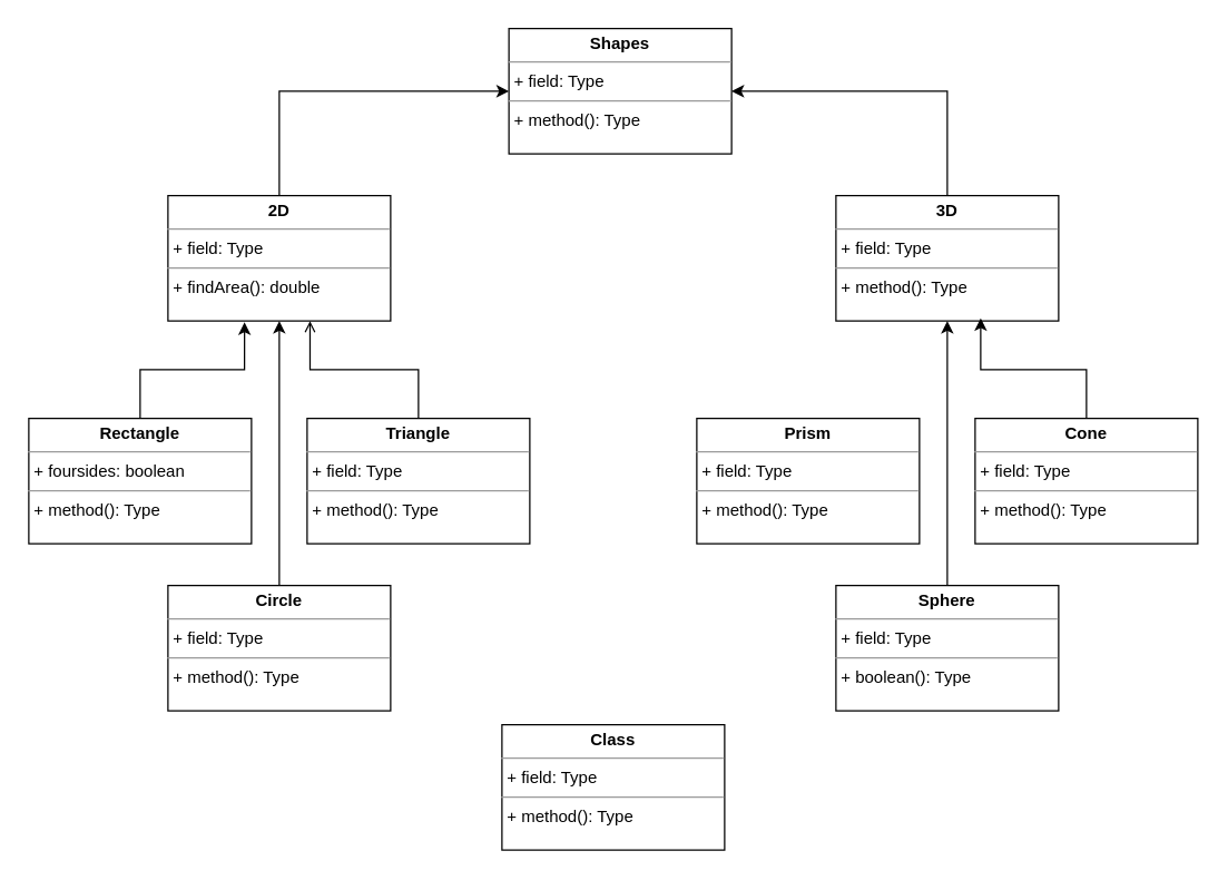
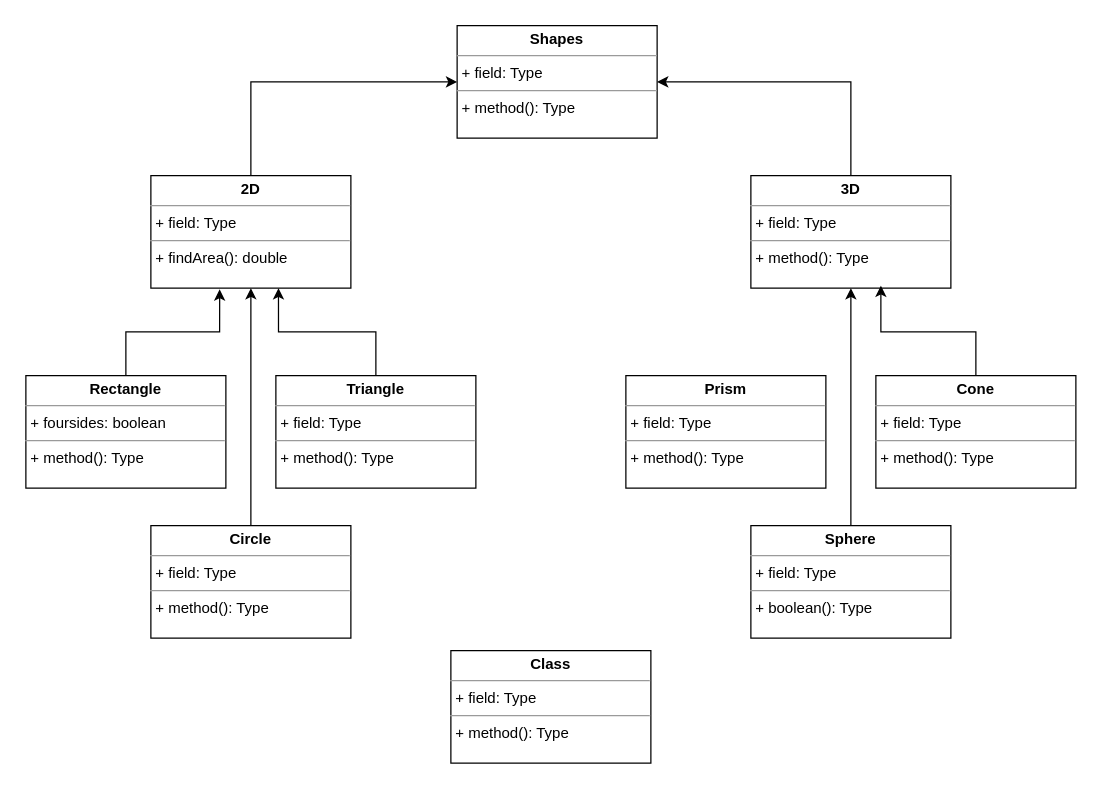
- <mxCell id="8" style="edgeStyle=orthogonalEdgeStyle;rounded=0;orthogonalLoop=1;jettySize=auto;html=1;exitX=0.5;exitY=0;exitDx=0;exitDy=0;entryX=0.638;entryY=1;entryDx=0;entryDy=0;entryPerimeter=0;endArrow=open;" edge="1" parent="1" source="9" target="4"><mxGeometry relative="1" as="geometry"><mxPoint x="220" y="240" as="targetPoint" /></mxGeometry></mxCell>
+ <mxCell id="8" style="edgeStyle=orthogonalEdgeStyle;rounded=0;orthogonalLoop=1;jettySize=auto;html=1;exitX=0.5;exitY=0;exitDx=0;exitDy=0;entryX=0.638;entryY=1;entryDx=0;entryDy=0;entryPerimeter=0;" edge="1" parent="1" source="9" target="4"><mxGeometry relative="1" as="geometry"><mxPoint x="220" y="240" as="targetPoint" /></mxGeometry></mxCell>
